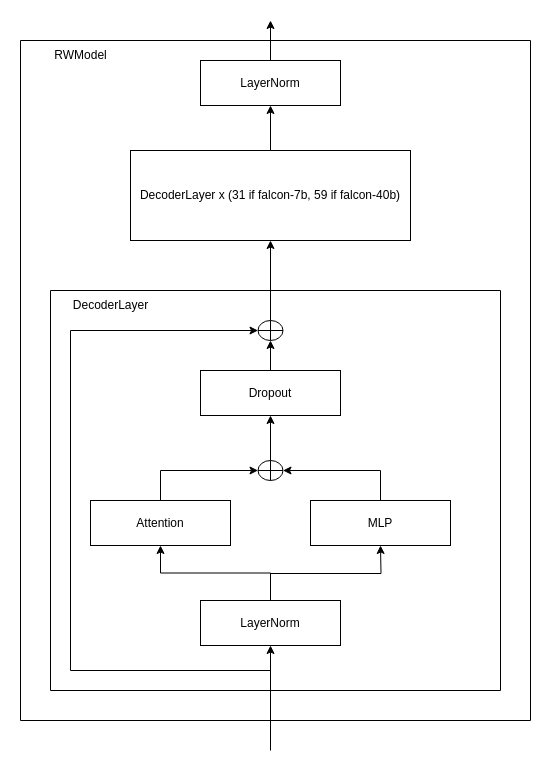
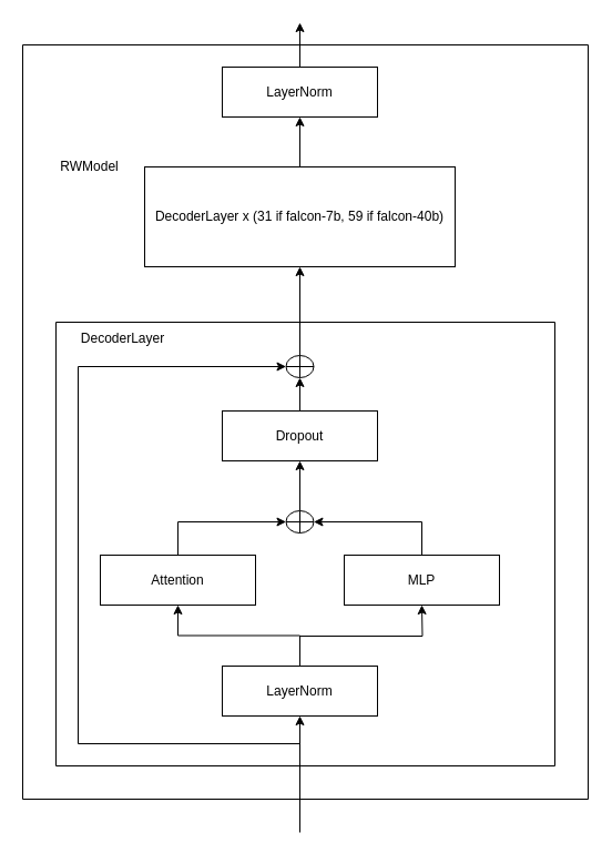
- <mxCell id="24" value="RWModel" style="text;html=1;align=center;verticalAlign=middle;resizable=0;points=[];autosize=1;strokeColor=none;fillColor=none;" vertex="1" parent="23"><mxGeometry x="20" width="80" height="30" as="geometry" /></mxCell>
+ <mxCell id="24" value="RWModel" style="text;html=1;align=center;verticalAlign=middle;resizable=0;points=[];autosize=1;strokeColor=none;fillColor=none;" vertex="1" parent="23"><mxGeometry x="20" y="95" width="80" height="30" as="geometry" /></mxCell>
